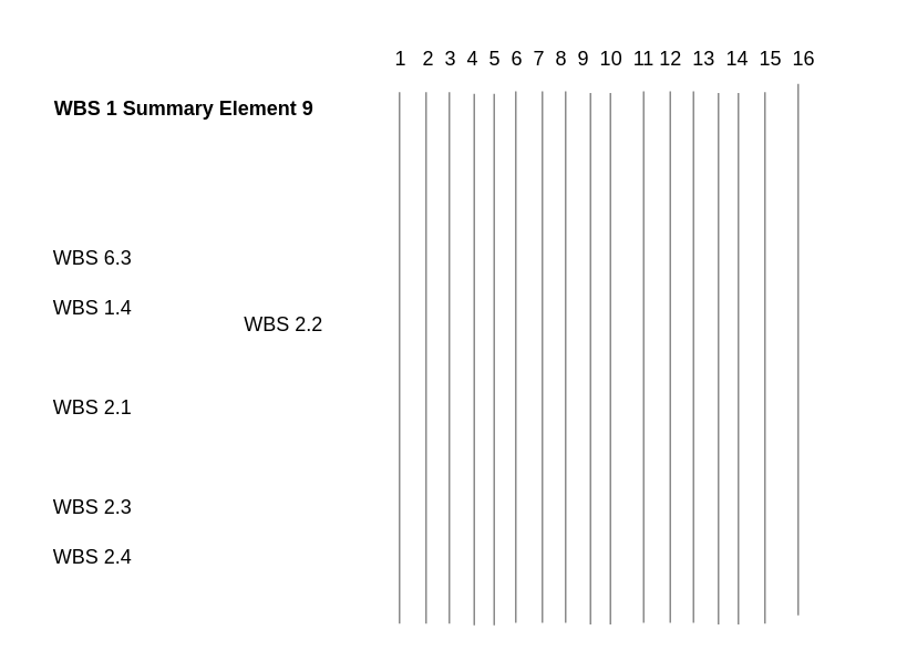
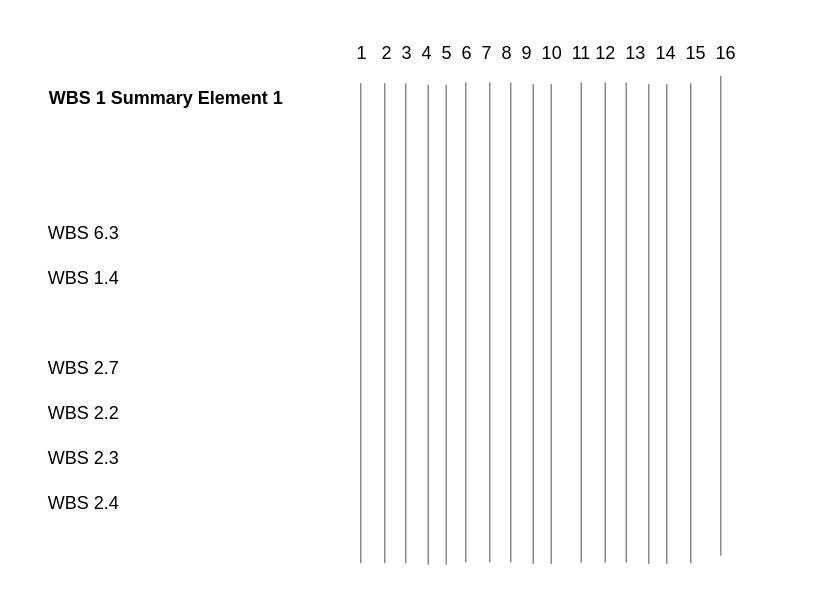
- <mxCell id="2" value="&lt;b&gt;WBS 1 Summary Element 9&lt;/b&gt;" style="text;html=1;align=center;verticalAlign=middle;resizable=0;points=[];autosize=1;strokeColor=none;fillColor=none;" vertex="1" parent="1"><mxGeometry y="50" width="180" height="30" as="geometry" x="20" /></mxCell>
+ <mxCell id="2" value="&lt;b&gt;WBS 1 Summary Element 1&lt;/b&gt;" style="text;html=1;align=center;verticalAlign=middle;resizable=0;points=[];autosize=1;strokeColor=none;fillColor=none;" vertex="1" parent="1"><mxGeometry y="50" width="180" height="30" as="geometry" x="20" /></mxCell>
- <mxCell id="6" value="WBS 2.2" style="text;html=1;align=center;verticalAlign=middle;resizable=0;points=[];autosize=1;strokeColor=none;fillColor=none;" vertex="1" parent="1"><mxGeometry x="135" y="180" width="70" height="30" as="geometry" /></mxCell>
+ <mxCell id="6" value="WBS 2.2" style="text;html=1;align=center;verticalAlign=middle;resizable=0;points=[];autosize=1;strokeColor=none;fillColor=none;" vertex="1" parent="1"><mxGeometry y="260" width="70" height="30" as="geometry" x="20" /></mxCell>
- <mxCell id="5" value="WBS 2.1" style="text;html=1;align=center;verticalAlign=middle;resizable=0;points=[];autosize=1;strokeColor=none;fillColor=none;" vertex="1" parent="1"><mxGeometry y="230" width="70" height="30" as="geometry" x="20" /></mxCell>
+ <mxCell id="5" value="WBS 2.7" style="text;html=1;align=center;verticalAlign=middle;resizable=0;points=[];autosize=1;strokeColor=none;fillColor=none;" vertex="1" parent="1"><mxGeometry y="230" width="70" height="30" as="geometry" x="20" /></mxCell>
